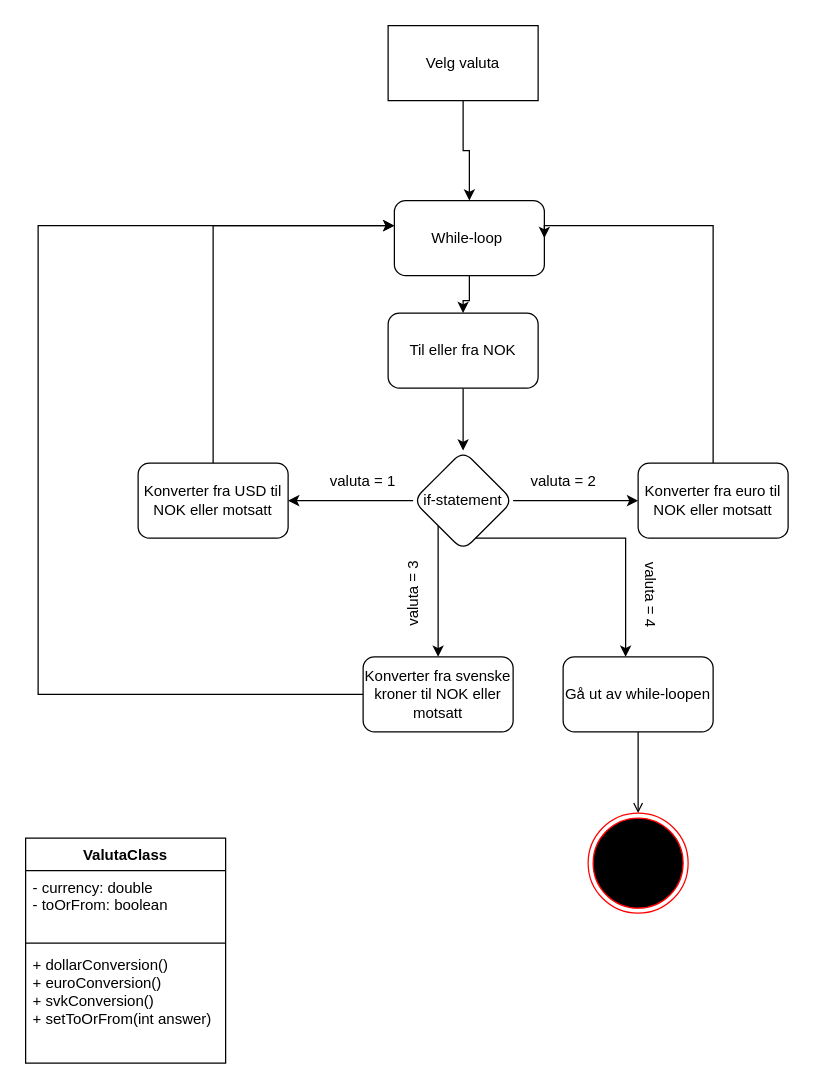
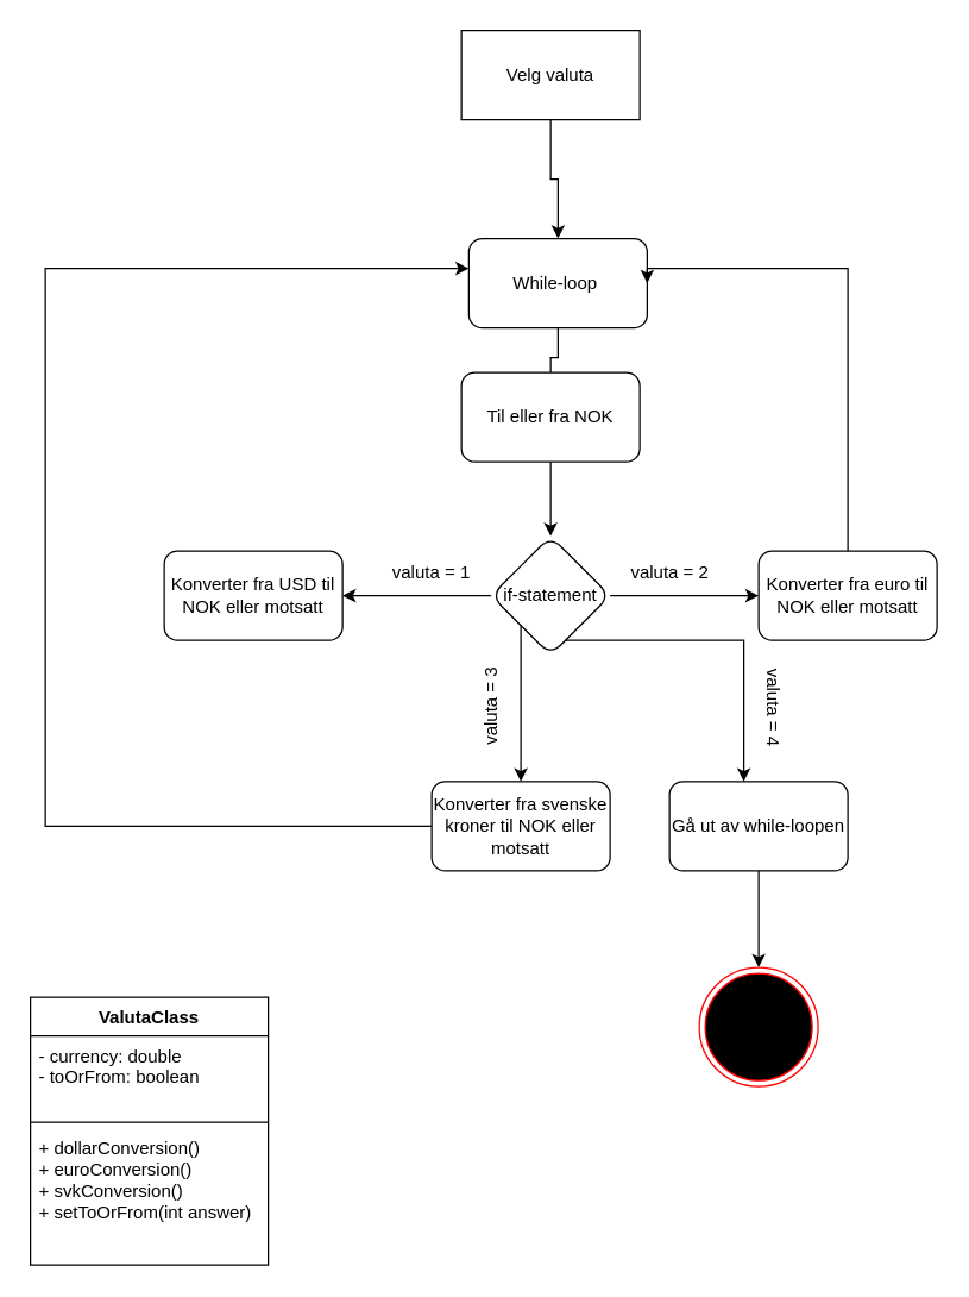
- <mxCell id="13" value="" style="edgeStyle=orthogonalEdgeStyle;rounded=0;orthogonalLoop=1;jettySize=auto;html=1;" parent="1" source="4" target="14" edge="1"><mxGeometry relative="1" as="geometry"><mxPoint x="370" y="210" as="sourcePoint" /><mxPoint x="370" y="360" as="targetPoint" /></mxGeometry></mxCell>
+ <mxCell id="13" value="" style="edgeStyle=orthogonalEdgeStyle;rounded=0;orthogonalLoop=1;jettySize=auto;html=1;endArrow=none;" parent="1" source="4" target="14" edge="1"><mxGeometry relative="1" as="geometry"><mxPoint x="370" y="210" as="sourcePoint" /><mxPoint x="370" y="360" as="targetPoint" /></mxGeometry></mxCell>
- <mxCell id="3" style="edgeStyle=orthogonalEdgeStyle;rounded=0;orthogonalLoop=1;jettySize=auto;html=1;exitX=0.5;exitY=0;exitDx=0;exitDy=0;" parent="1" source="11" target="4" edge="1"><mxGeometry relative="1" as="geometry"><Array as="points"><mxPoint x="170" y="180" /></Array></mxGeometry></mxCell>
- <mxCell id="21" value="" style="edgeStyle=orthogonalEdgeStyle;rounded=0;orthogonalLoop=1;jettySize=auto;html=1;endArrow=open;" parent="1" source="22" target="25" edge="1"><mxGeometry relative="1" as="geometry" /></mxCell>
+ <mxCell id="21" value="" style="edgeStyle=orthogonalEdgeStyle;rounded=0;orthogonalLoop=1;jettySize=auto;html=1;" parent="1" source="22" target="25" edge="1"><mxGeometry relative="1" as="geometry" /></mxCell>
